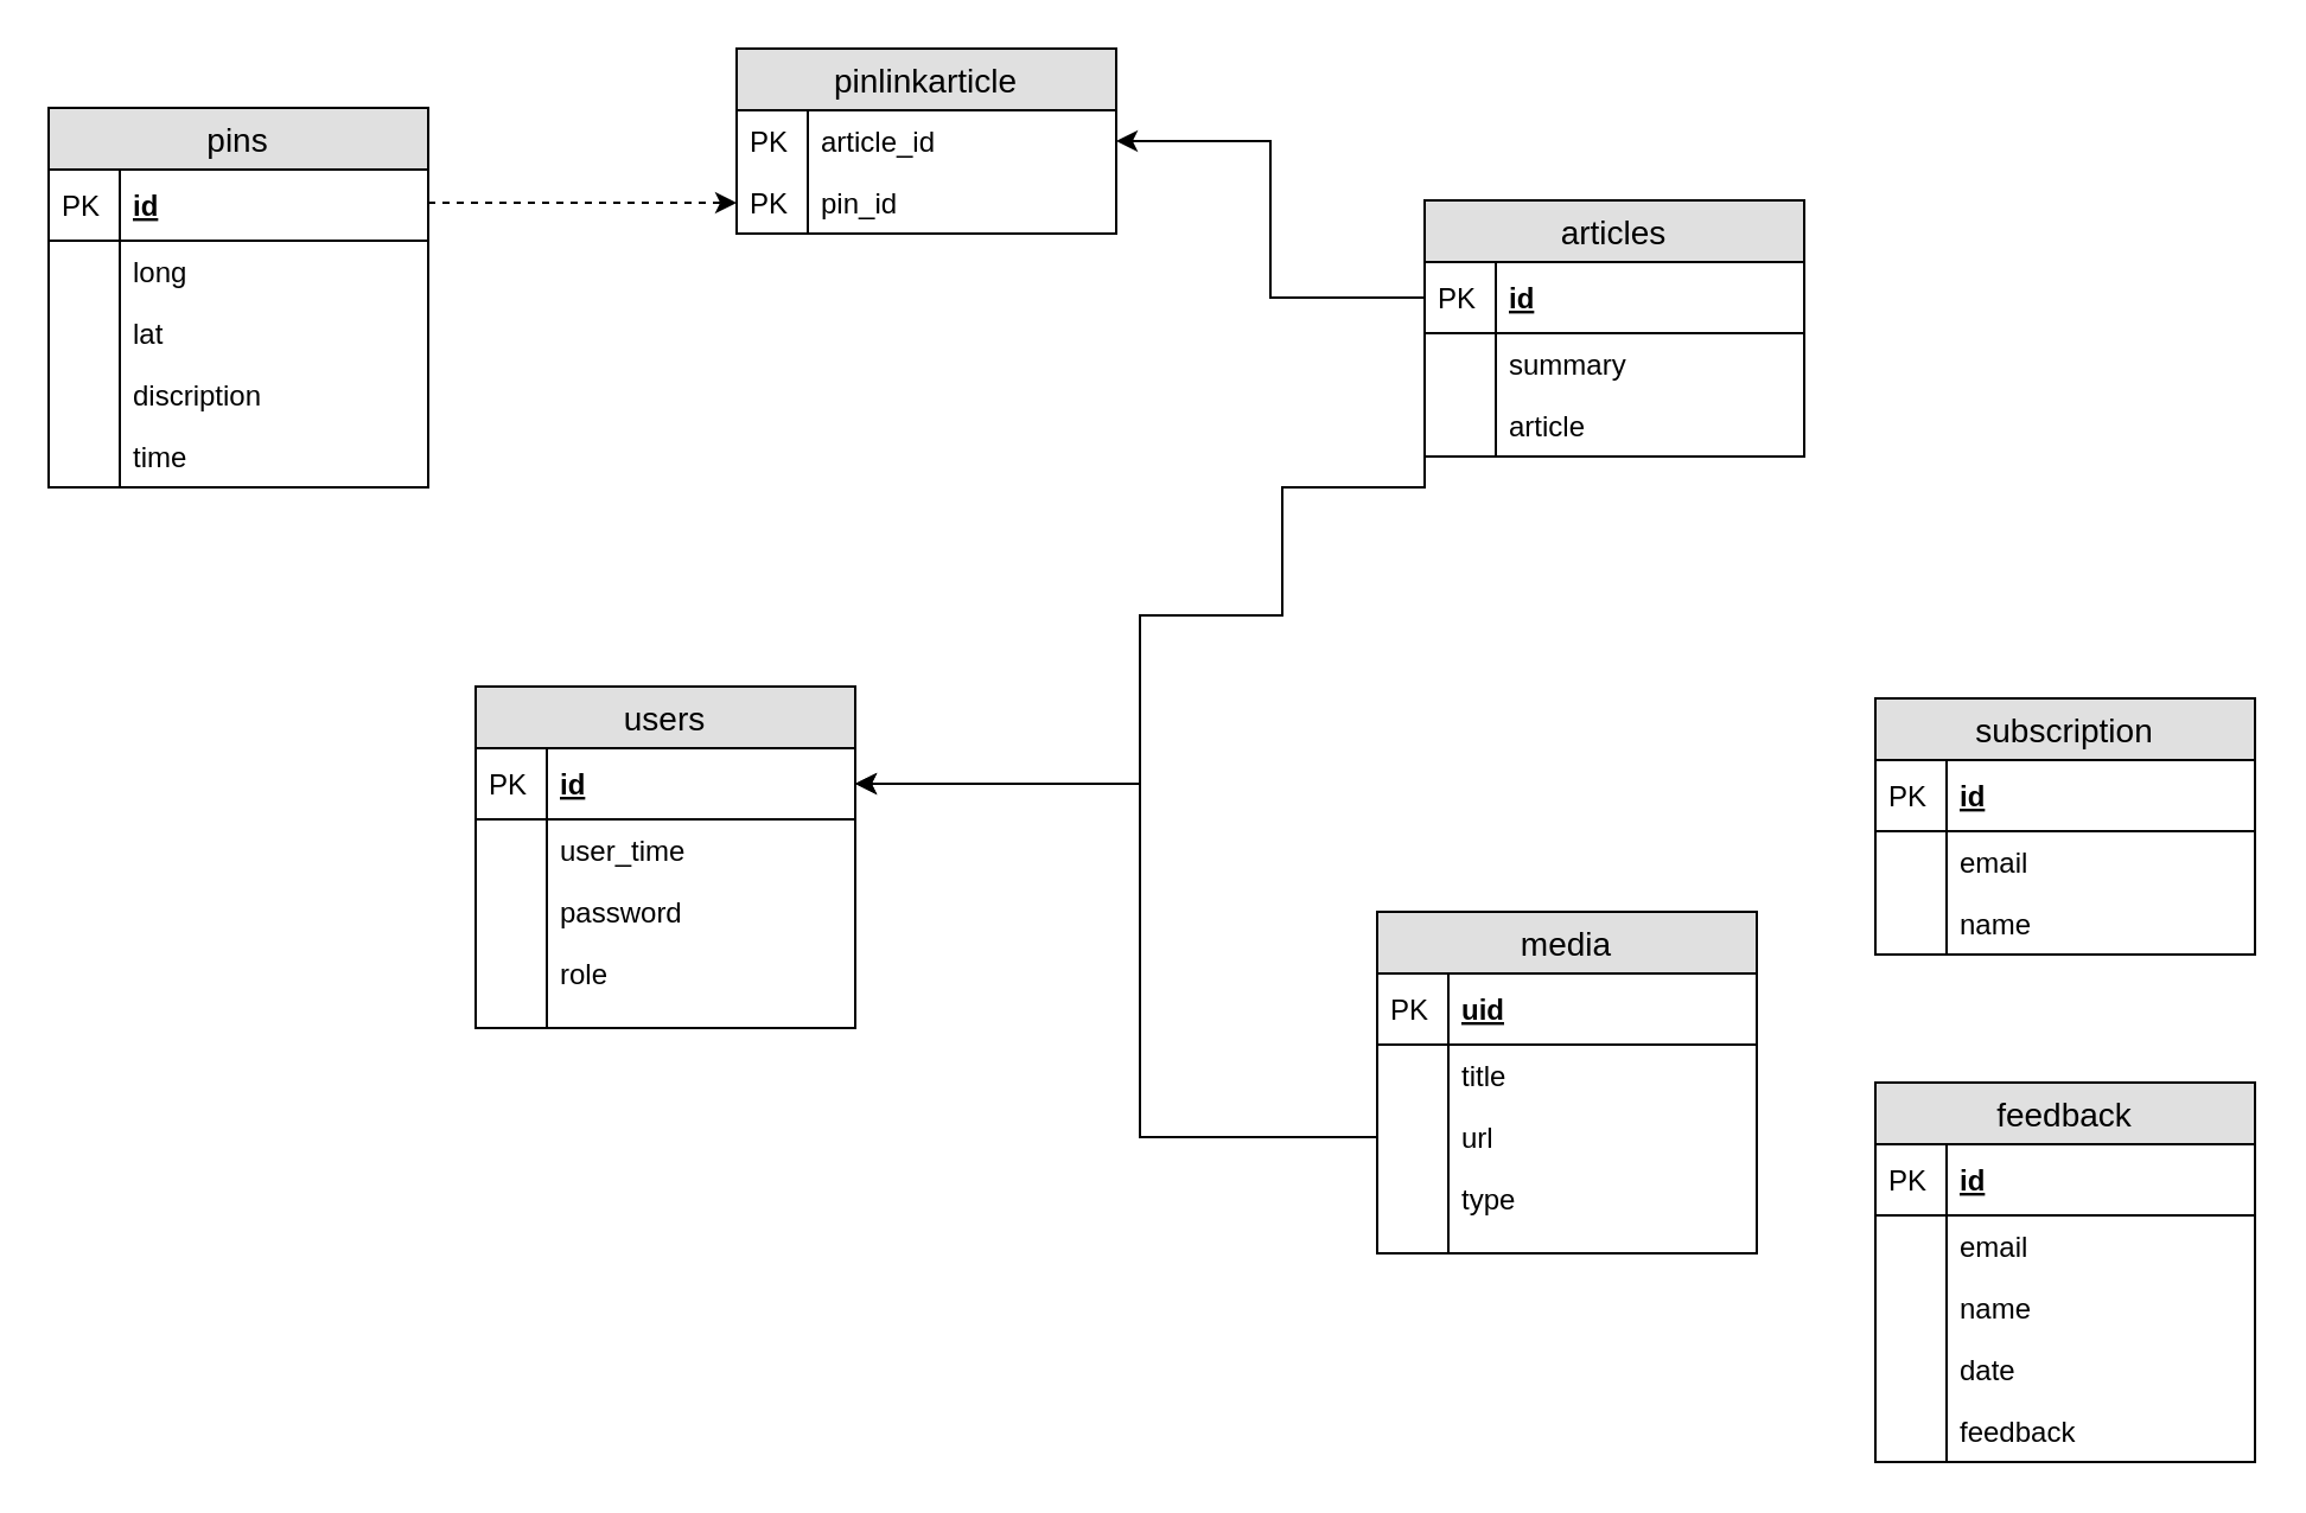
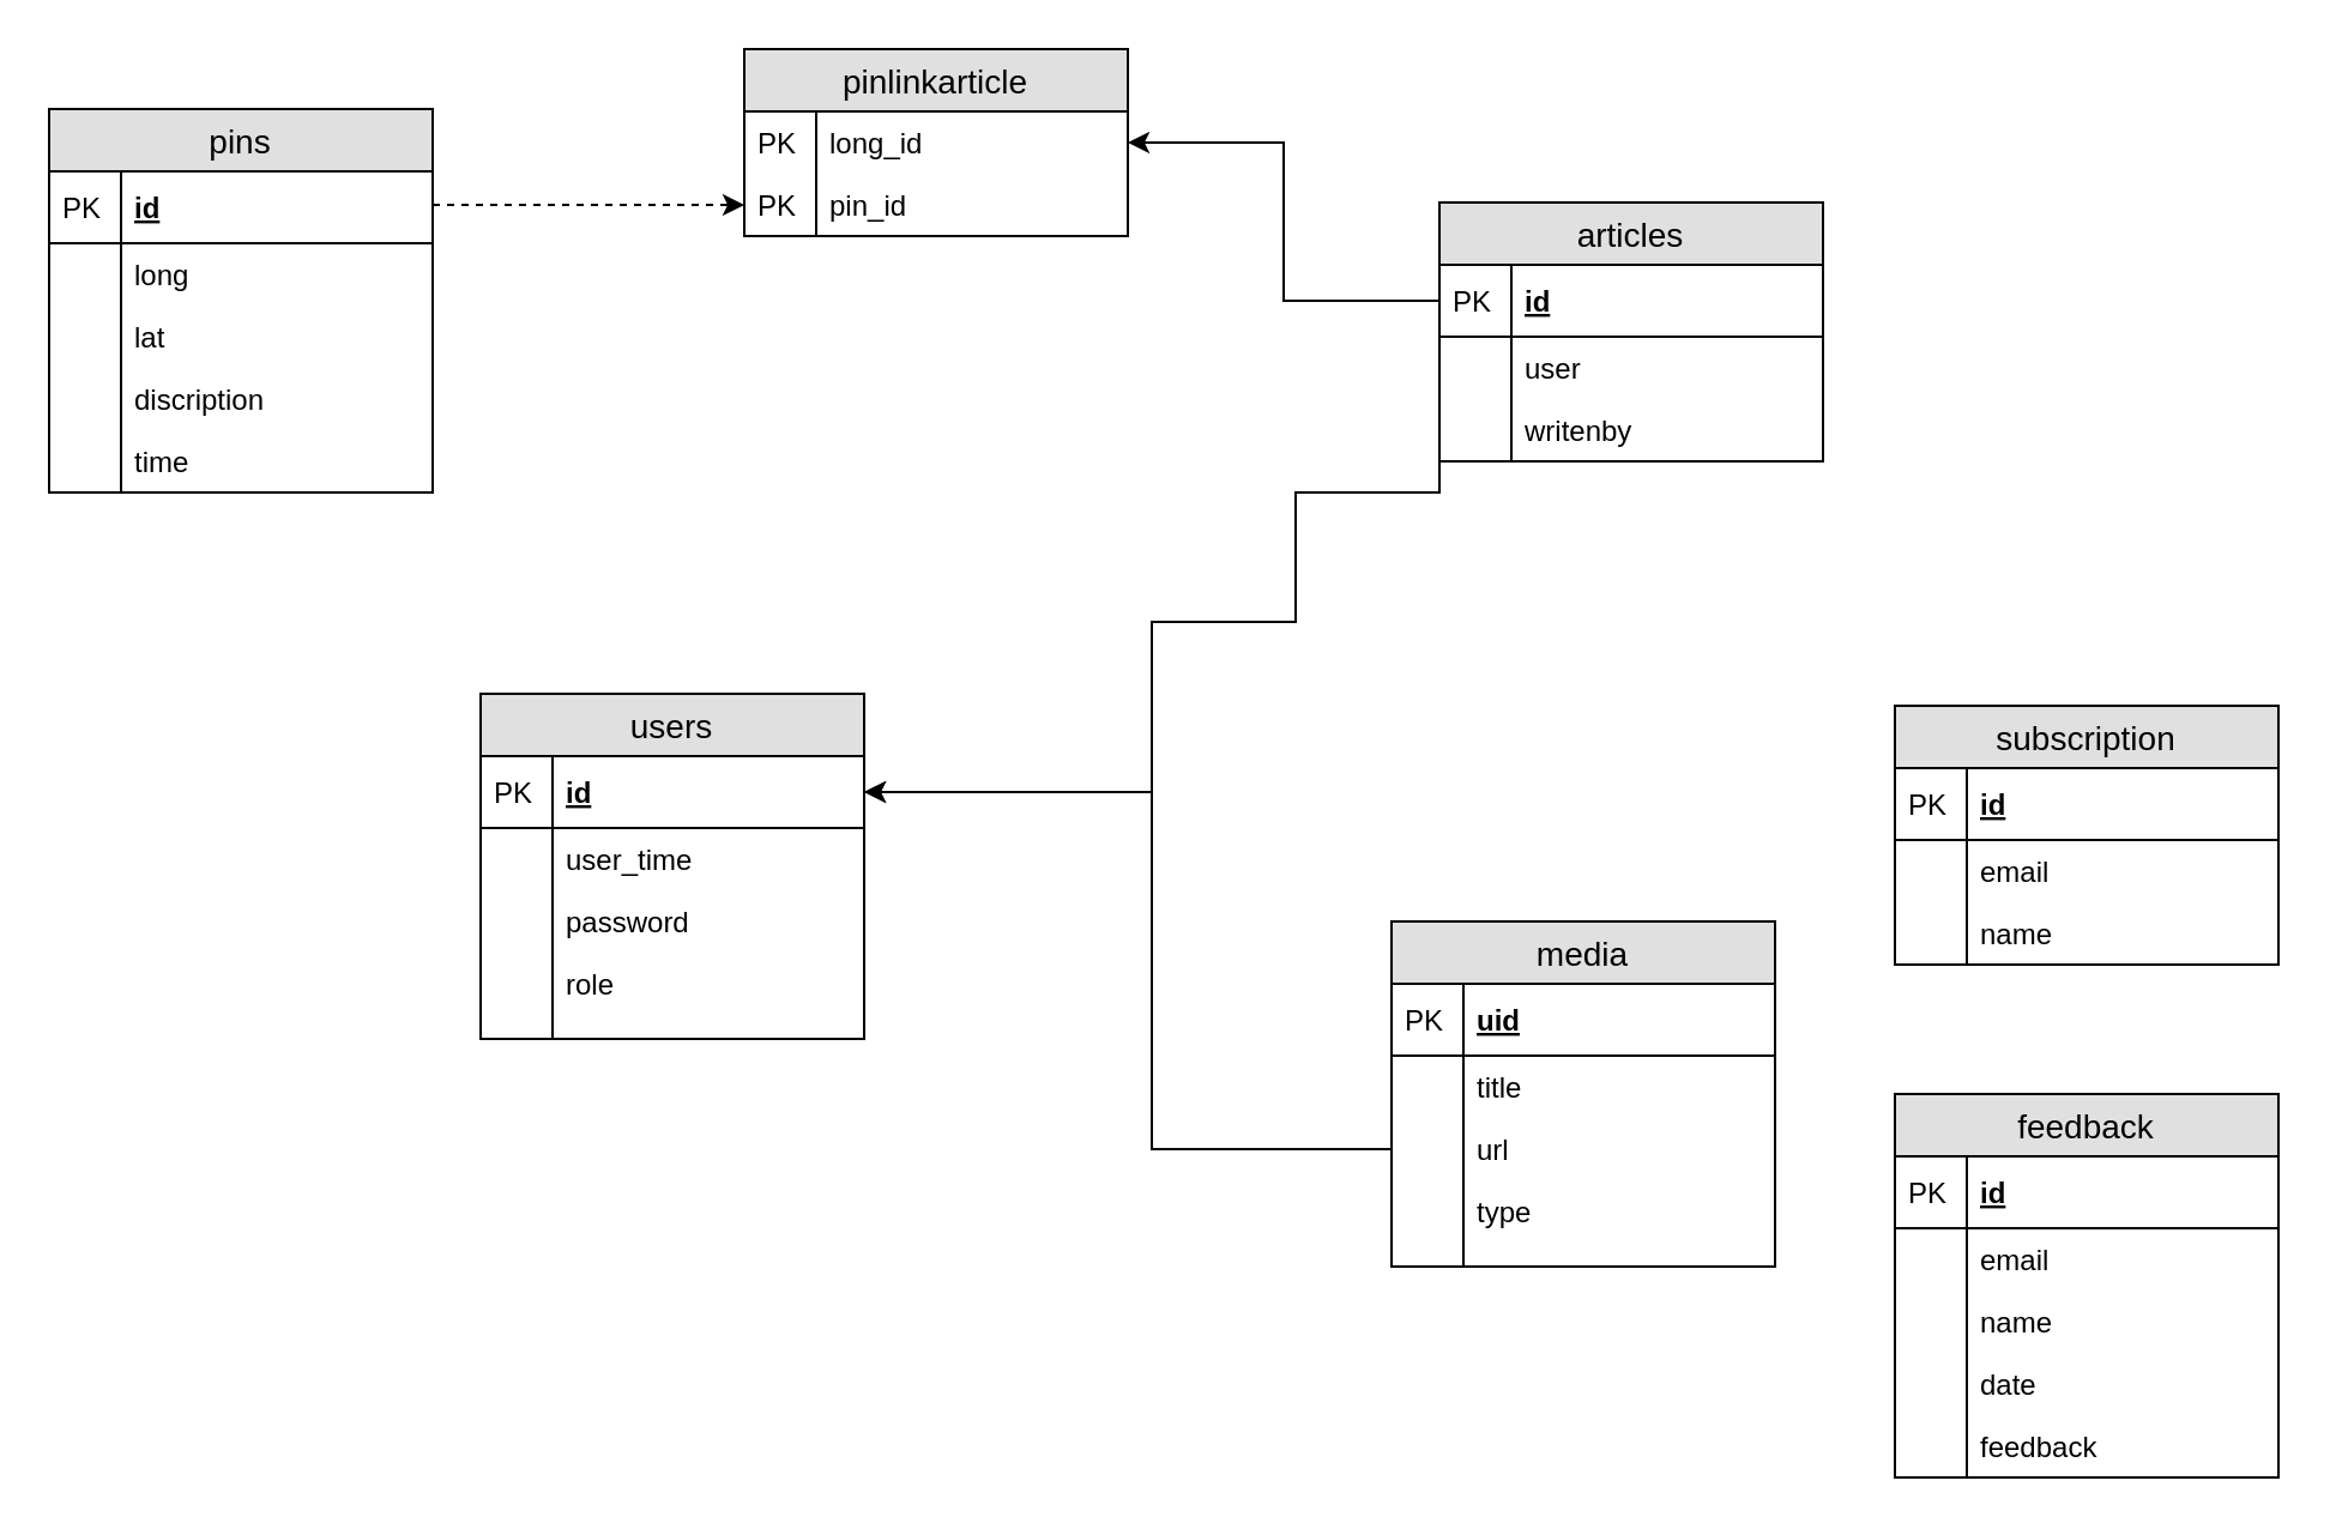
- <mxCell id="64" value="article_id" style="shape=partialRectangle;top=0;left=0;right=0;bottom=0;align=left;verticalAlign=top;fillColor=none;spacingLeft=34;spacingRight=4;overflow=hidden;rotatable=0;points=[[0,0.5],[1,0.5]];portConstraint=eastwest;dropTarget=0;fontSize=12;" vertex="1" parent="63"><mxGeometry y="26" width="160" height="26" as="geometry" /></mxCell>
+ <mxCell id="64" value="long_id" style="shape=partialRectangle;top=0;left=0;right=0;bottom=0;align=left;verticalAlign=top;fillColor=none;spacingLeft=34;spacingRight=4;overflow=hidden;rotatable=0;points=[[0,0.5],[1,0.5]];portConstraint=eastwest;dropTarget=0;fontSize=12;" vertex="1" parent="63"><mxGeometry y="26" width="160" height="26" as="geometry" /></mxCell>
- <mxCell id="5" value="summary" style="shape=partialRectangle;top=0;left=0;right=0;bottom=0;align=left;verticalAlign=top;fillColor=none;spacingLeft=34;spacingRight=4;overflow=hidden;rotatable=0;points=[[0,0.5],[1,0.5]];portConstraint=eastwest;dropTarget=0;fontSize=12;" parent="2" vertex="1"><mxGeometry y="56" width="160" height="26" as="geometry" /></mxCell>
+ <mxCell id="5" value="user" style="shape=partialRectangle;top=0;left=0;right=0;bottom=0;align=left;verticalAlign=top;fillColor=none;spacingLeft=34;spacingRight=4;overflow=hidden;rotatable=0;points=[[0,0.5],[1,0.5]];portConstraint=eastwest;dropTarget=0;fontSize=12;" parent="2" vertex="1"><mxGeometry y="56" width="160" height="26" as="geometry" /></mxCell>
- <mxCell id="7" value="article" style="shape=partialRectangle;top=0;left=0;right=0;bottom=0;align=left;verticalAlign=top;fillColor=none;spacingLeft=34;spacingRight=4;overflow=hidden;rotatable=0;points=[[0,0.5],[1,0.5]];portConstraint=eastwest;dropTarget=0;fontSize=12;" parent="2" vertex="1"><mxGeometry y="82" width="160" height="26" as="geometry" /></mxCell>
+ <mxCell id="7" value="writenby" style="shape=partialRectangle;top=0;left=0;right=0;bottom=0;align=left;verticalAlign=top;fillColor=none;spacingLeft=34;spacingRight=4;overflow=hidden;rotatable=0;points=[[0,0.5],[1,0.5]];portConstraint=eastwest;dropTarget=0;fontSize=12;" parent="2" vertex="1"><mxGeometry y="82" width="160" height="26" as="geometry" /></mxCell>
